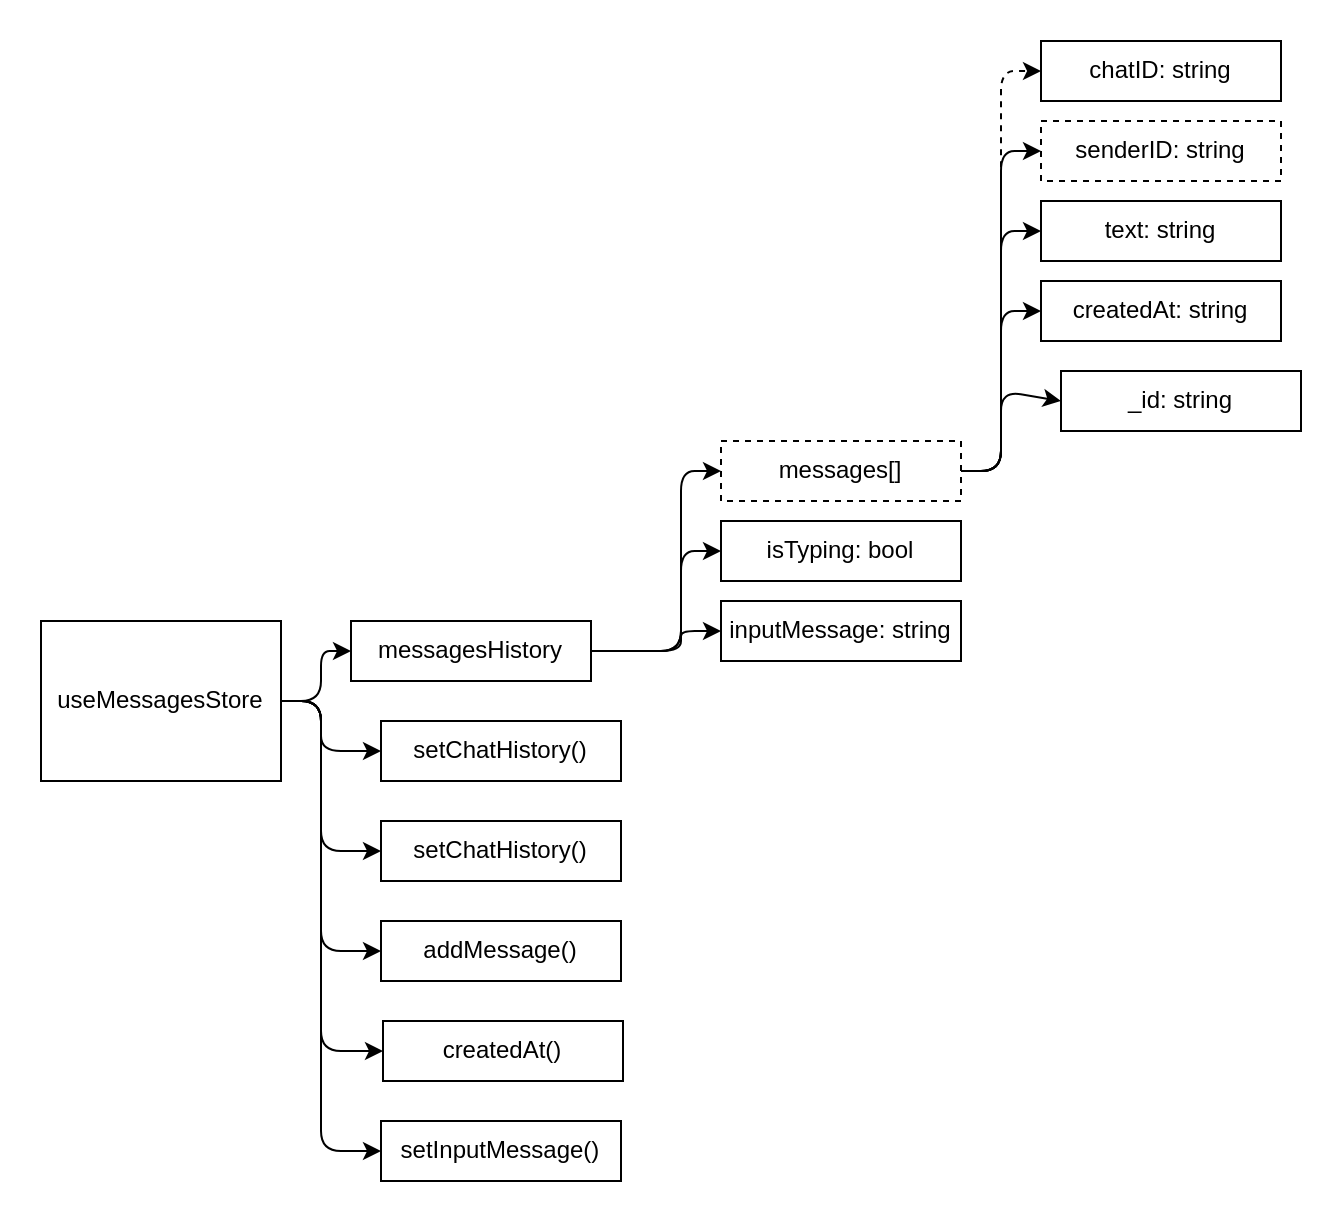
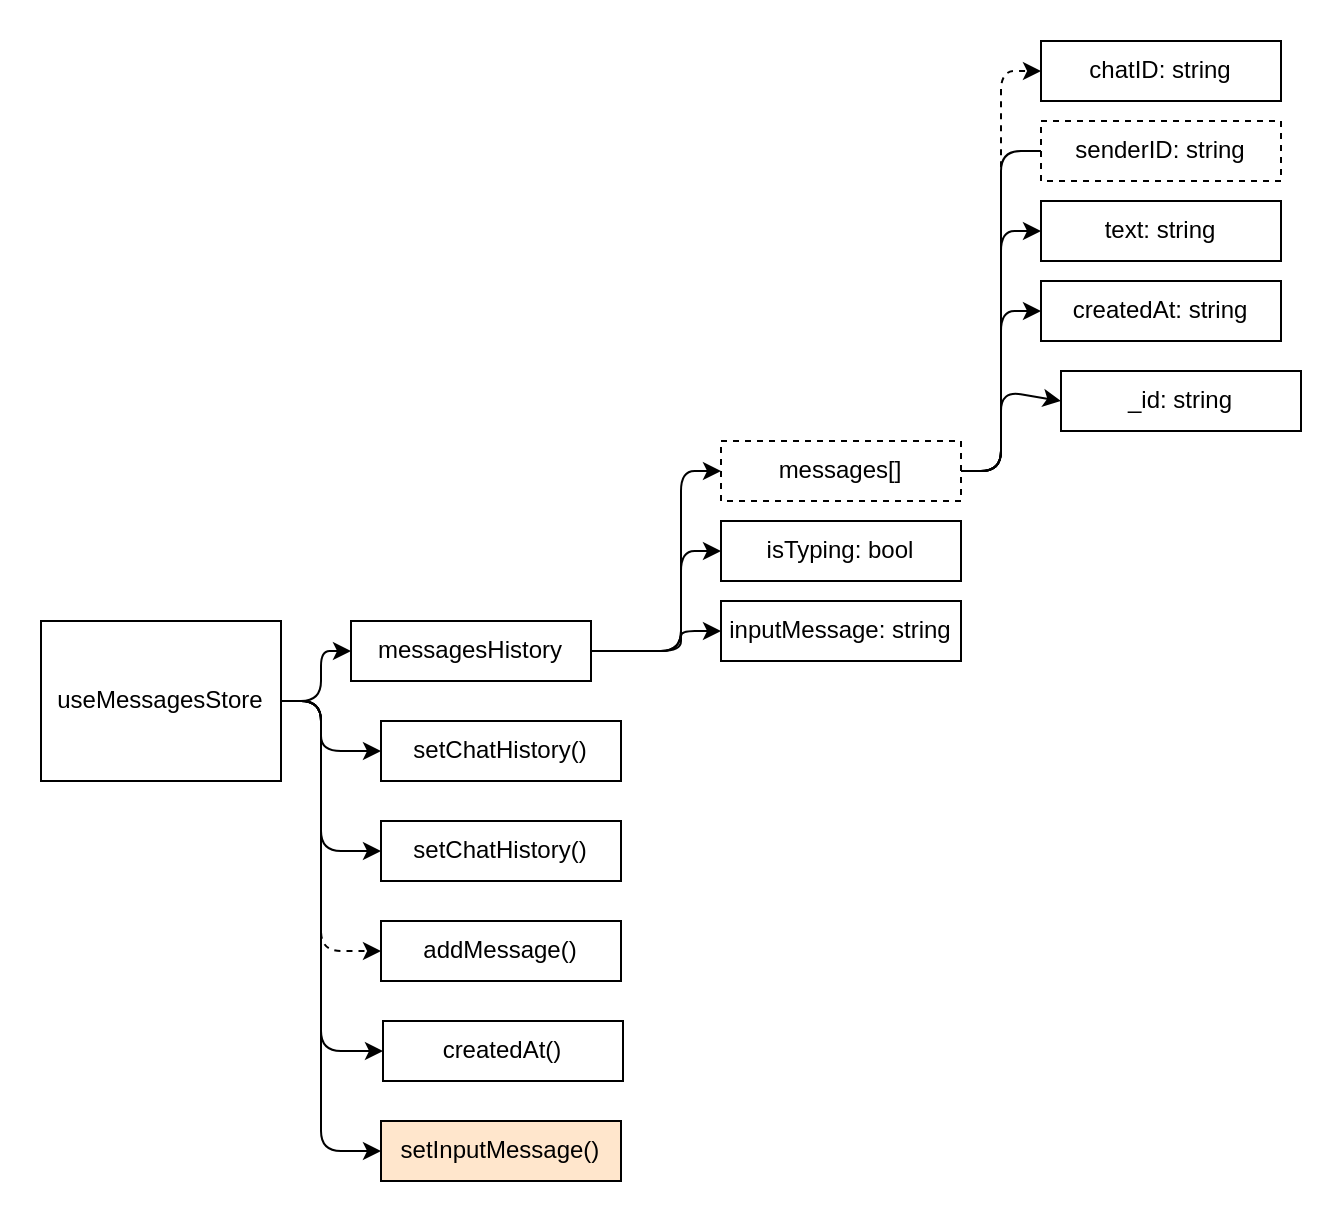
- <mxCell id="21" style="edgeStyle=none;html=1;exitX=1;exitY=0.5;exitDx=0;exitDy=0;entryX=0;entryY=0.5;entryDx=0;entryDy=0;" edge="1" parent="1" source="23" target="29"><mxGeometry relative="1" as="geometry"><Array as="points"><mxPoint x="500" y="235" /><mxPoint x="500" y="75" /></Array></mxGeometry></mxCell>
+ <mxCell id="21" style="edgeStyle=none;html=1;exitX=1;exitY=0.5;exitDx=0;exitDy=0;entryX=0;entryY=0.5;entryDx=0;entryDy=0;endArrow=none;" edge="1" parent="1" source="23" target="29"><mxGeometry relative="1" as="geometry"><Array as="points"><mxPoint x="500" y="235" /><mxPoint x="500" y="75" /></Array></mxGeometry></mxCell>
- <mxCell id="5" style="edgeStyle=none;html=1;exitX=1;exitY=0.5;exitDx=0;exitDy=0;entryX=0;entryY=0.5;entryDx=0;entryDy=0;" edge="1" parent="1" source="8" target="10"><mxGeometry relative="1" as="geometry"><Array as="points"><mxPoint x="160" y="350" /><mxPoint x="160" y="475" /></Array></mxGeometry></mxCell>
+ <mxCell id="5" style="edgeStyle=none;html=1;exitX=1;exitY=0.5;exitDx=0;exitDy=0;entryX=0;entryY=0.5;entryDx=0;entryDy=0;dashed=1;" edge="1" parent="1" source="8" target="10"><mxGeometry relative="1" as="geometry"><Array as="points"><mxPoint x="160" y="350" /><mxPoint x="160" y="475" /></Array></mxGeometry></mxCell>
- <mxCell id="11" value="setInputMessage()" style="rounded=0;whiteSpace=wrap;html=1;" vertex="1" parent="1"><mxGeometry x="190" y="560" width="120" height="30" as="geometry" /></mxCell>
+ <mxCell id="11" value="setInputMessage()" style="rounded=0;whiteSpace=wrap;html=1;fillColor=#ffe6cc;" vertex="1" parent="1"><mxGeometry x="190" y="560" width="120" height="30" as="geometry" /></mxCell>
